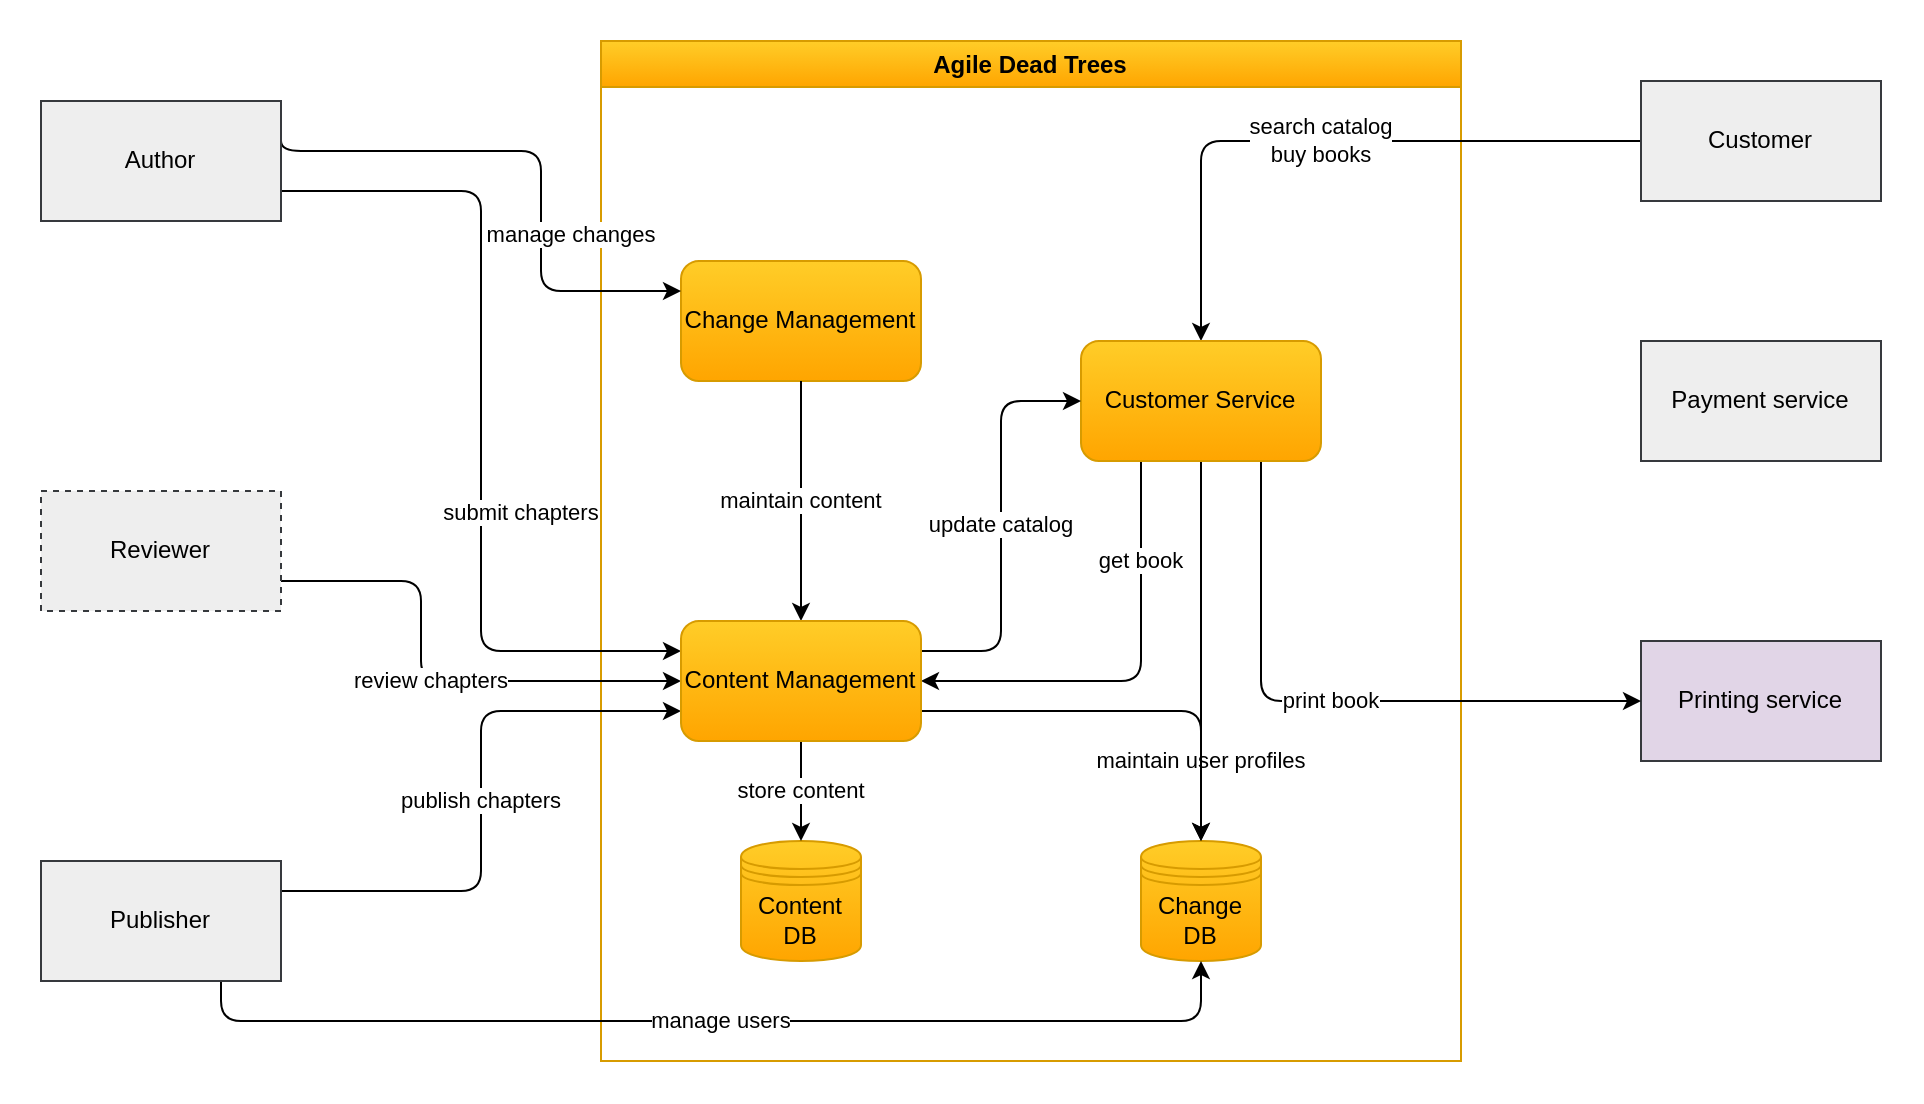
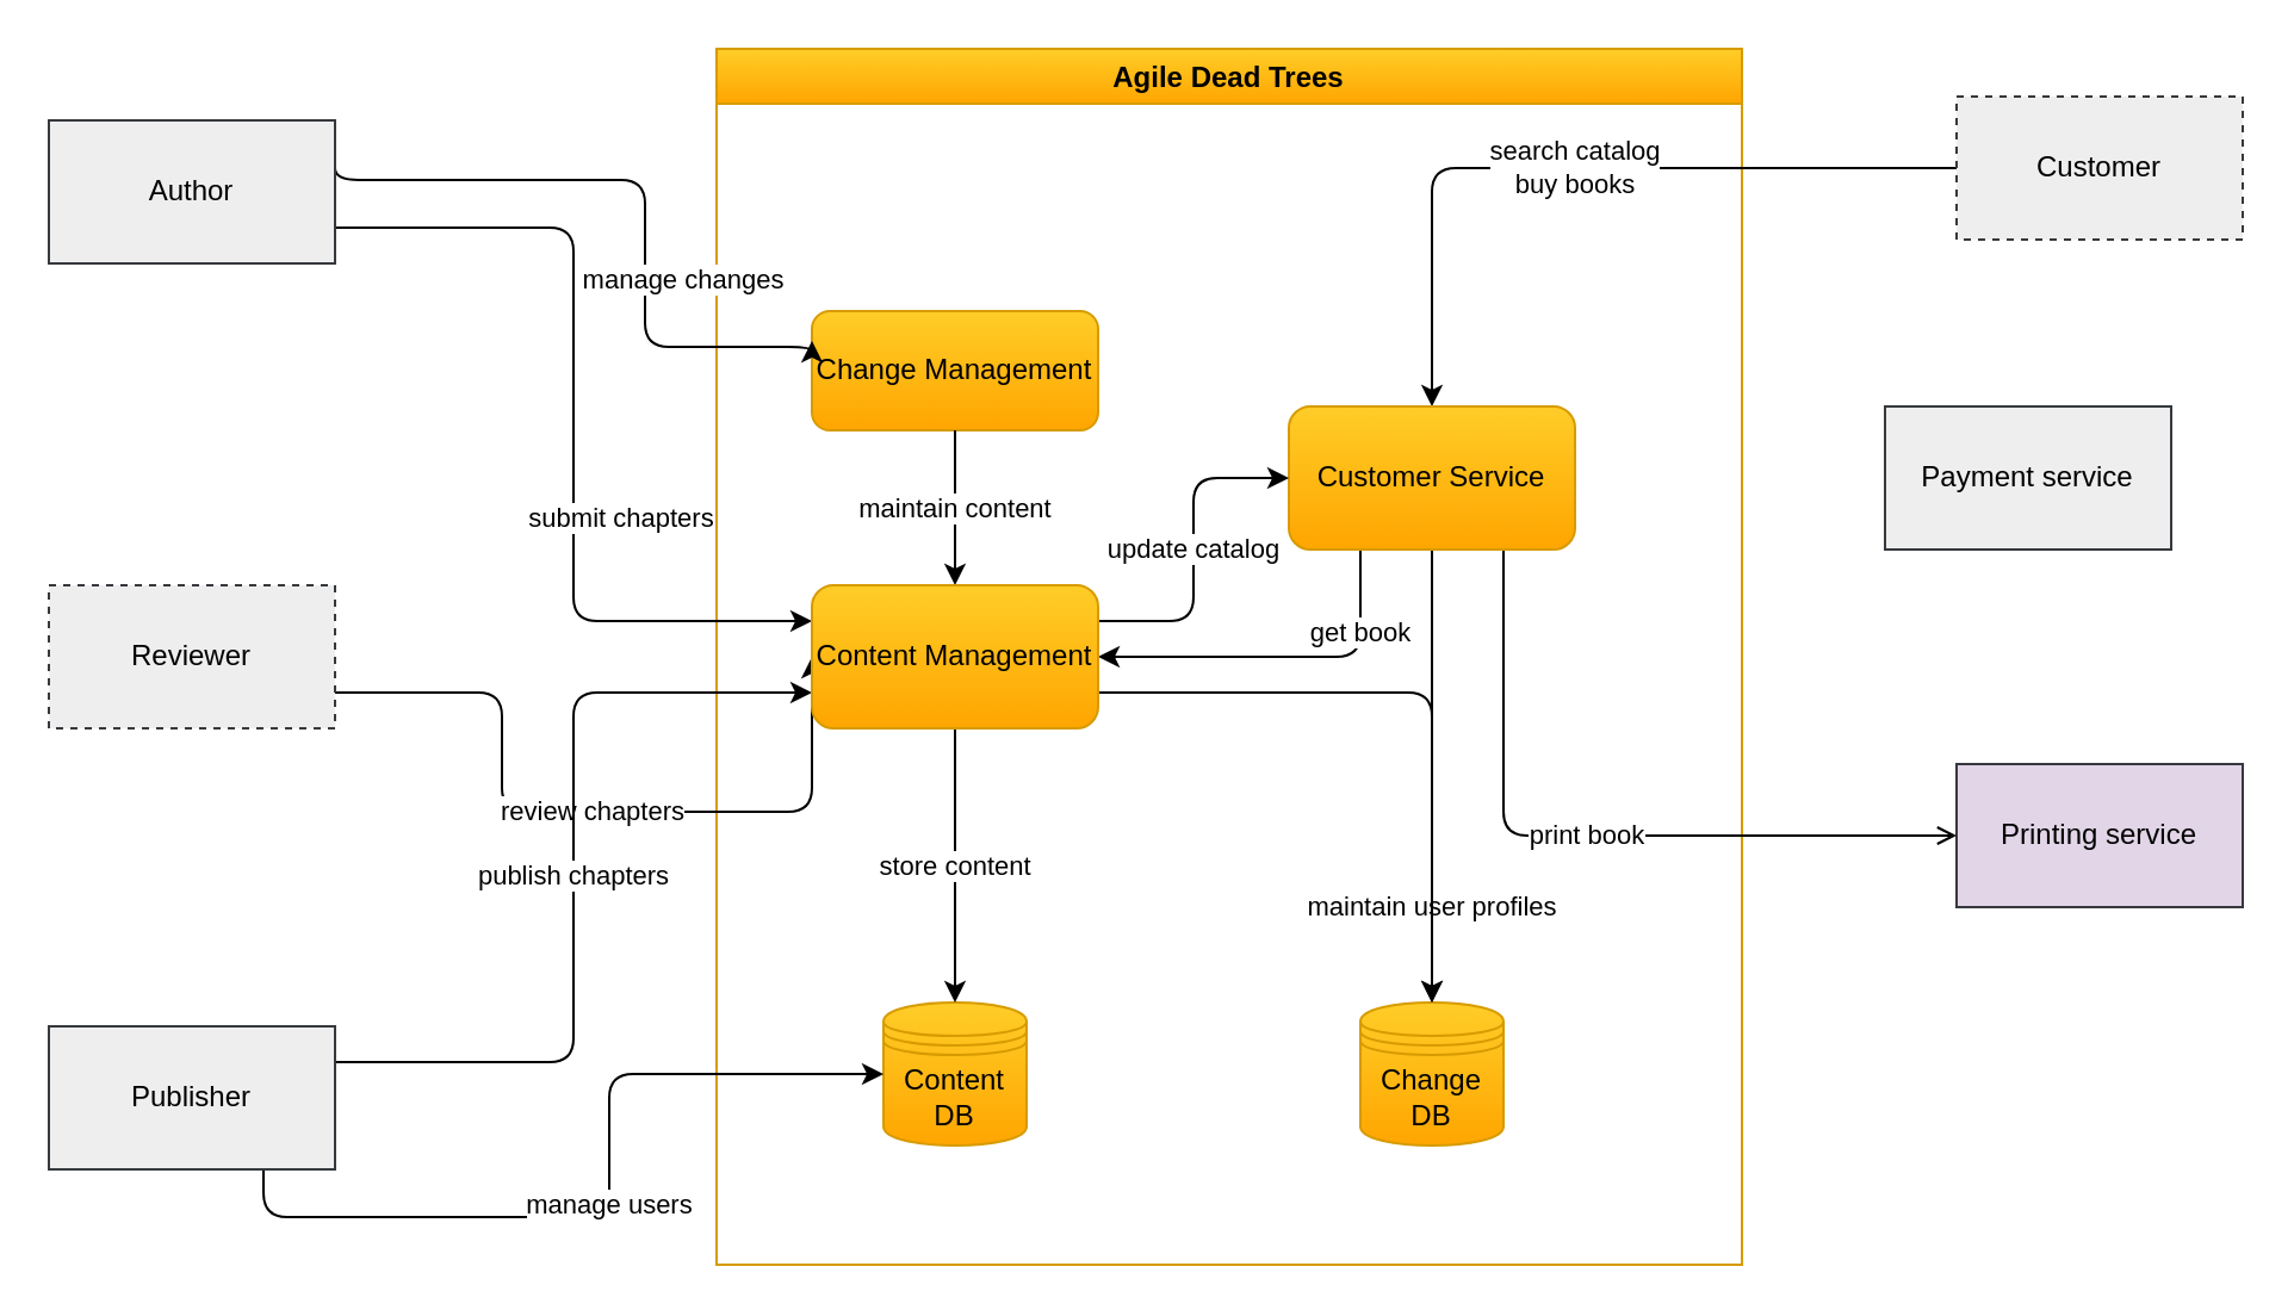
- <mxCell id="12" value="Customer" style="rounded=0;whiteSpace=wrap;html=1;fillColor=#eeeeee;strokeColor=#36393d;" parent="1" vertex="1"><mxGeometry x="820" y="40" width="120" height="60" as="geometry" /></mxCell>
+ <mxCell id="12" value="Customer" style="rounded=0;whiteSpace=wrap;html=1;fillColor=#eeeeee;strokeColor=#36393d;dashed=1;" parent="1" vertex="1"><mxGeometry x="820" y="40" width="120" height="60" as="geometry" /></mxCell>
- <mxCell id="5" value="Change Management" style="rounded=1;whiteSpace=wrap;html=1;gradientColor=#ffa500;fillColor=#ffcd28;strokeColor=#d79b00;" parent="2" vertex="1"><mxGeometry x="40" y="110" width="120" height="60" as="geometry" /></mxCell>
+ <mxCell id="5" value="Change Management" style="rounded=1;whiteSpace=wrap;html=1;gradientColor=#ffa500;fillColor=#ffcd28;strokeColor=#d79b00;" parent="2" vertex="1"><mxGeometry x="40" y="110" width="120" height="50" as="geometry" /></mxCell>
- <mxCell id="13" value="Payment service" style="rounded=0;whiteSpace=wrap;html=1;fillColor=#eeeeee;strokeColor=#36393d;" vertex="1" parent="1"><mxGeometry x="820" y="170" width="120" height="60" as="geometry" /></mxCell>
+ <mxCell id="13" value="Payment service" style="rounded=0;whiteSpace=wrap;html=1;fillColor=#eeeeee;strokeColor=#36393d;" vertex="1" parent="1"><mxGeometry x="790" y="170" width="120" height="60" as="geometry" /></mxCell>
- <mxCell id="26" value="Content Management" style="rounded=1;whiteSpace=wrap;html=1;gradientColor=#ffa500;fillColor=#ffcd28;strokeColor=#d79b00;" vertex="1" parent="1"><mxGeometry x="340" y="310" width="120" height="60" as="geometry" /></mxCell>
+ <mxCell id="26" value="Content Management" style="rounded=1;whiteSpace=wrap;html=1;gradientColor=#ffa500;fillColor=#ffcd28;strokeColor=#d79b00;" vertex="1" parent="1"><mxGeometry x="340" y="245" width="120" height="60" as="geometry" /></mxCell>
- <mxCell id="21" value="print book" style="edgeStyle=orthogonalEdgeStyle;orthogonalLoop=1;jettySize=auto;html=1;exitX=0.75;exitY=1;exitDx=0;exitDy=0;entryX=0;entryY=0.5;entryDx=0;entryDy=0;" edge="1" parent="1" source="22" target="14"><mxGeometry relative="1" as="geometry" /></mxCell>
+ <mxCell id="21" value="print book" style="edgeStyle=orthogonalEdgeStyle;orthogonalLoop=1;jettySize=auto;html=1;exitX=0.75;exitY=1;exitDx=0;exitDy=0;entryX=0;entryY=0.5;entryDx=0;entryDy=0;endArrow=open;" edge="1" parent="1" source="22" target="14"><mxGeometry relative="1" as="geometry" /></mxCell>
- <mxCell id="16" value="manage users" style="edgeStyle=orthogonalEdgeStyle;orthogonalLoop=1;jettySize=auto;html=1;exitX=0.75;exitY=1;exitDx=0;exitDy=0;entryX=0.5;entryY=1;entryDx=0;entryDy=0;" edge="1" parent="1" source="17" target="4"><mxGeometry relative="1" as="geometry" /></mxCell>
+ <mxCell id="16" value="manage users" style="edgeStyle=orthogonalEdgeStyle;orthogonalLoop=1;jettySize=auto;html=1;exitX=0.75;exitY=1;exitDx=0;exitDy=0;" edge="1" parent="1" source="17" target="3"><mxGeometry relative="1" as="geometry" /></mxCell>
